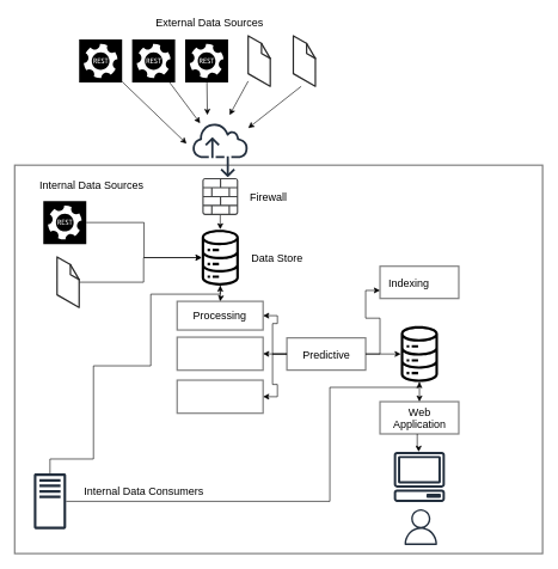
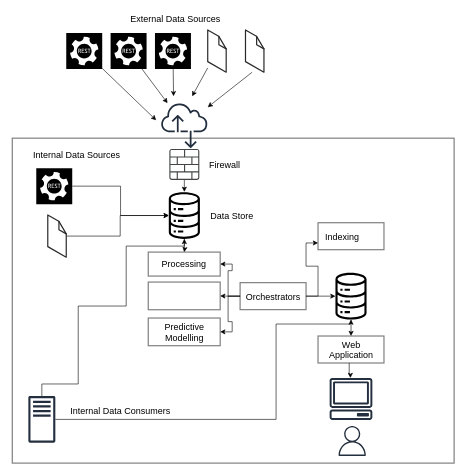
- <mxCell id="36" value="&lt;font style=&quot;font-size: 15px&quot;&gt;Predictive&lt;/font&gt;" style="text;html=1;resizable=0;autosize=1;align=center;verticalAlign=middle;points=[];fillColor=none;strokeColor=none;rounded=0;sketch=0;" vertex="1" parent="35"><mxGeometry y="12.503" width="110" height="20" as="geometry" /></mxCell>
+ <mxCell id="36" value="&lt;font style=&quot;font-size: 15px&quot;&gt;Orchestrators&lt;/font&gt;" style="text;html=1;resizable=0;autosize=1;align=center;verticalAlign=middle;points=[];fillColor=none;strokeColor=none;rounded=0;sketch=0;" vertex="1" parent="35"><mxGeometry y="12.503" width="110" height="20" as="geometry" /></mxCell>
+ <mxCell id="32" value="&lt;span style=&quot;font-size: 15px&quot;&gt;Predictive&lt;br&gt;Modelling&lt;/span&gt;" style="text;html=1;resizable=0;autosize=1;align=center;verticalAlign=middle;points=[];fillColor=none;strokeColor=none;rounded=0;sketch=0;" vertex="1" parent="30"><mxGeometry x="20" y="3.846" width="80" height="40" as="geometry" /></mxCell>
